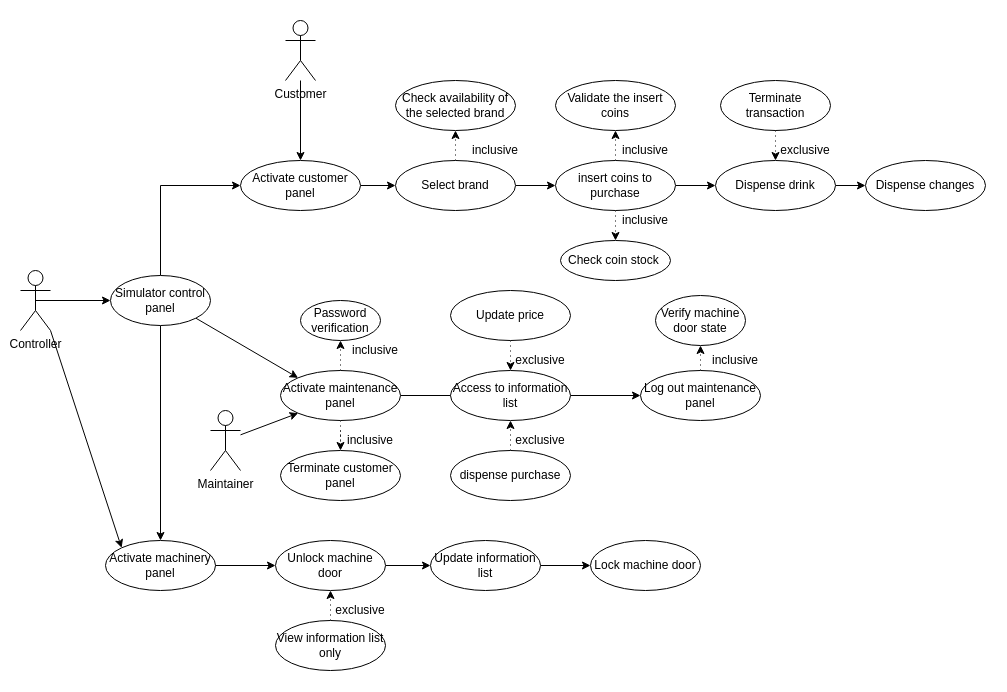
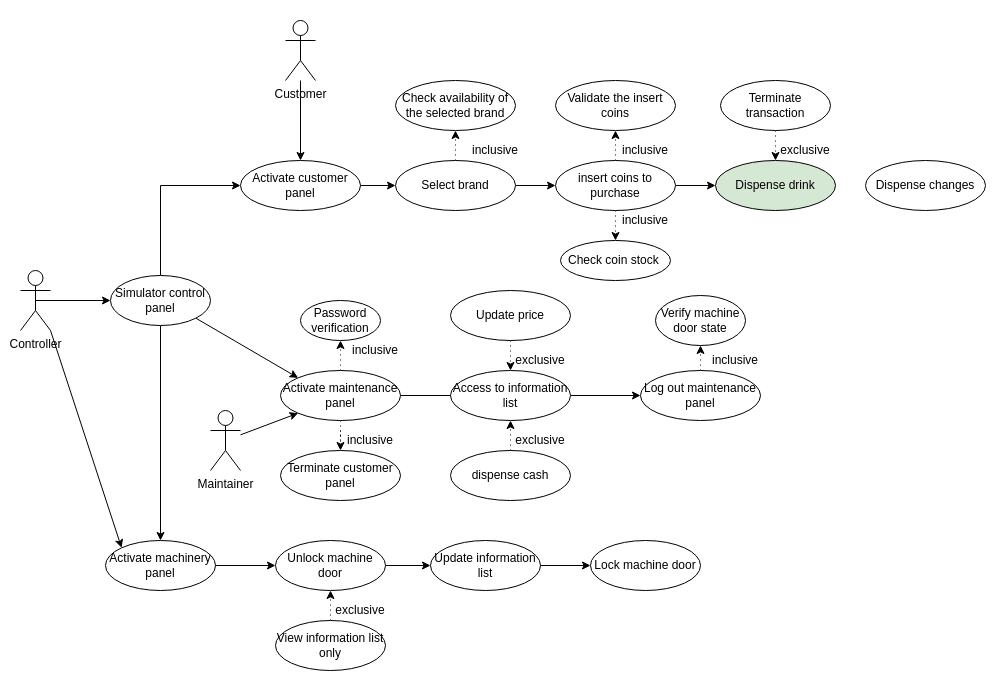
- <mxCell id="28" value="Dispense drink" style="ellipse;whiteSpace=wrap;html=1;" parent="1" vertex="1"><mxGeometry x="715" y="160" width="120" height="50" as="geometry" /></mxCell>
+ <mxCell id="28" value="Dispense drink" style="ellipse;whiteSpace=wrap;html=1;fillColor=#d5e8d4;" parent="1" vertex="1"><mxGeometry x="715" y="160" width="120" height="50" as="geometry" /></mxCell>
- <mxCell id="27" style="edgeStyle=orthogonalEdgeStyle;rounded=0;orthogonalLoop=1;jettySize=auto;html=1;exitX=1;exitY=0.5;exitDx=0;exitDy=0;" parent="1" source="28" target="34" edge="1"><mxGeometry relative="1" as="geometry" /></mxCell>
- <mxCell id="42" value="dispense purchase" style="ellipse;whiteSpace=wrap;html=1;" parent="1" vertex="1"><mxGeometry x="450" y="450" width="120" height="50" as="geometry" /></mxCell>
+ <mxCell id="42" value="dispense cash" style="ellipse;whiteSpace=wrap;html=1;" parent="1" vertex="1"><mxGeometry x="450" y="450" width="120" height="50" as="geometry" /></mxCell>
